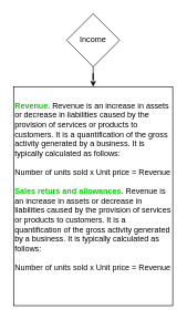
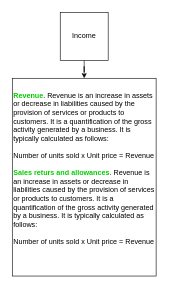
- <mxCell id="3" value="Income" style="rhombus;whiteSpace=wrap;html=1;aspect=fixed;" parent="1" vertex="1"><mxGeometry x="100" y="20" width="80" height="80" as="geometry" /></mxCell>
+ <mxCell id="3" value="Income" style="whiteSpace=wrap;html=1;aspect=fixed;" parent="1" vertex="1"><mxGeometry x="100" y="20" width="80" height="80" as="geometry" /></mxCell>
